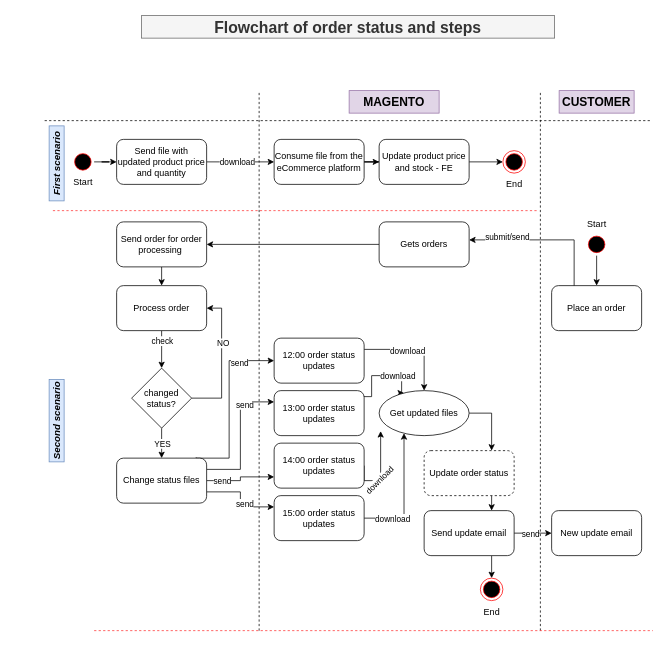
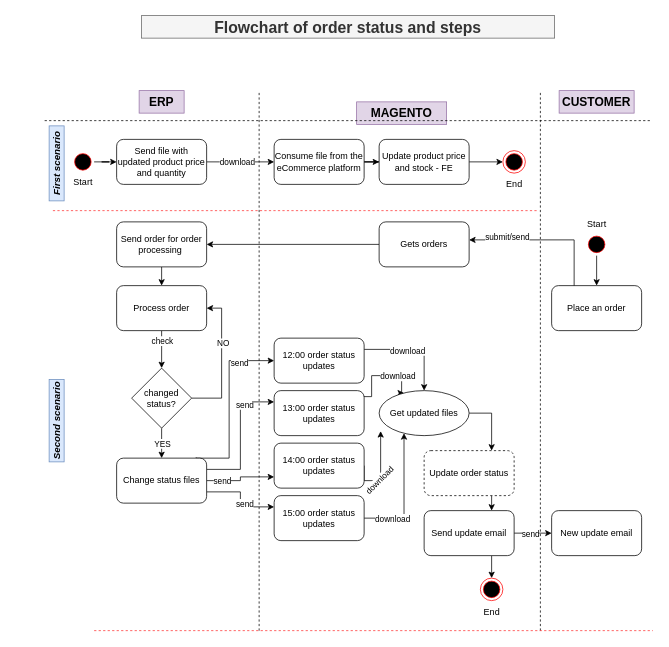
+ <mxCell id="3" value="&lt;font style=&quot;font-size: 16px;&quot;&gt;&lt;b&gt;ERP&lt;/b&gt;&lt;/font&gt;" style="text;html=1;align=center;verticalAlign=middle;whiteSpace=wrap;rounded=0;fillColor=#e1d5e7;strokeColor=#9673a6;" vertex="1" parent="1"><mxGeometry x="185" y="120" width="60" height="30" as="geometry" /></mxCell>
- <mxCell id="4" value="&lt;font style=&quot;font-size: 16px;&quot;&gt;&lt;b&gt;MAGENTO&lt;/b&gt;&lt;/font&gt;" style="text;html=1;align=center;verticalAlign=middle;whiteSpace=wrap;rounded=0;fillColor=#e1d5e7;strokeColor=#9673a6;" vertex="1" parent="1"><mxGeometry x="465" y="120" width="120" height="30" as="geometry" /></mxCell>
+ <mxCell id="4" value="&lt;font style=&quot;font-size: 16px;&quot;&gt;&lt;b&gt;MAGENTO&lt;/b&gt;&lt;/font&gt;" style="text;html=1;align=center;verticalAlign=middle;whiteSpace=wrap;rounded=0;fillColor=#e1d5e7;strokeColor=#9673a6;" vertex="1" parent="1"><mxGeometry x="475" y="135" width="120" height="30" as="geometry" /></mxCell>
